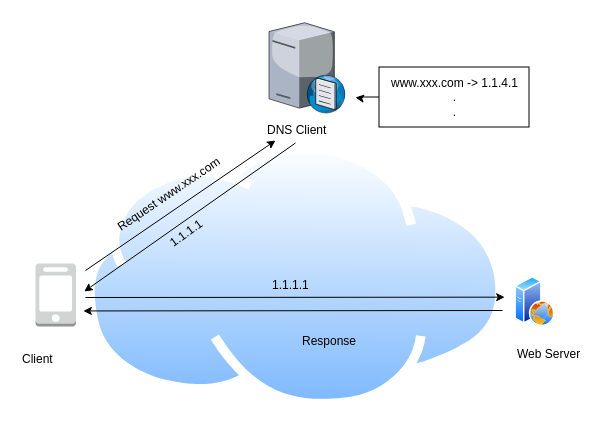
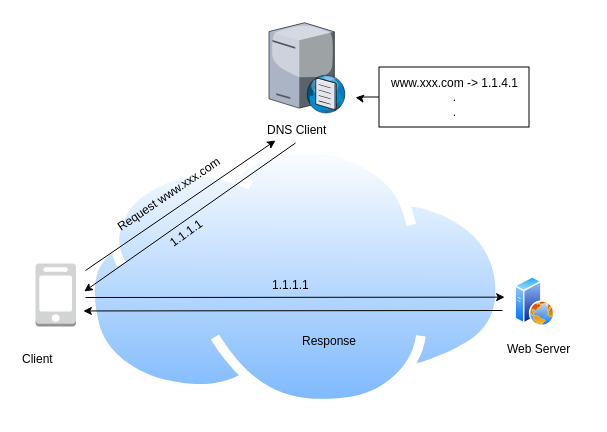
- <mxCell id="8" value="Web Server" style="text;html=1;resizable=0;points=[];autosize=1;align=left;verticalAlign=top;spacingTop=-4;" vertex="1" parent="1"><mxGeometry x="515" y="344" width="80" height="20" as="geometry" /></mxCell>
+ <mxCell id="8" value="Web Server" style="text;html=1;resizable=0;points=[];autosize=1;align=left;verticalAlign=top;spacingTop=-4;" vertex="1" parent="1"><mxGeometry x="505" y="339" width="80" height="20" as="geometry" /></mxCell>
